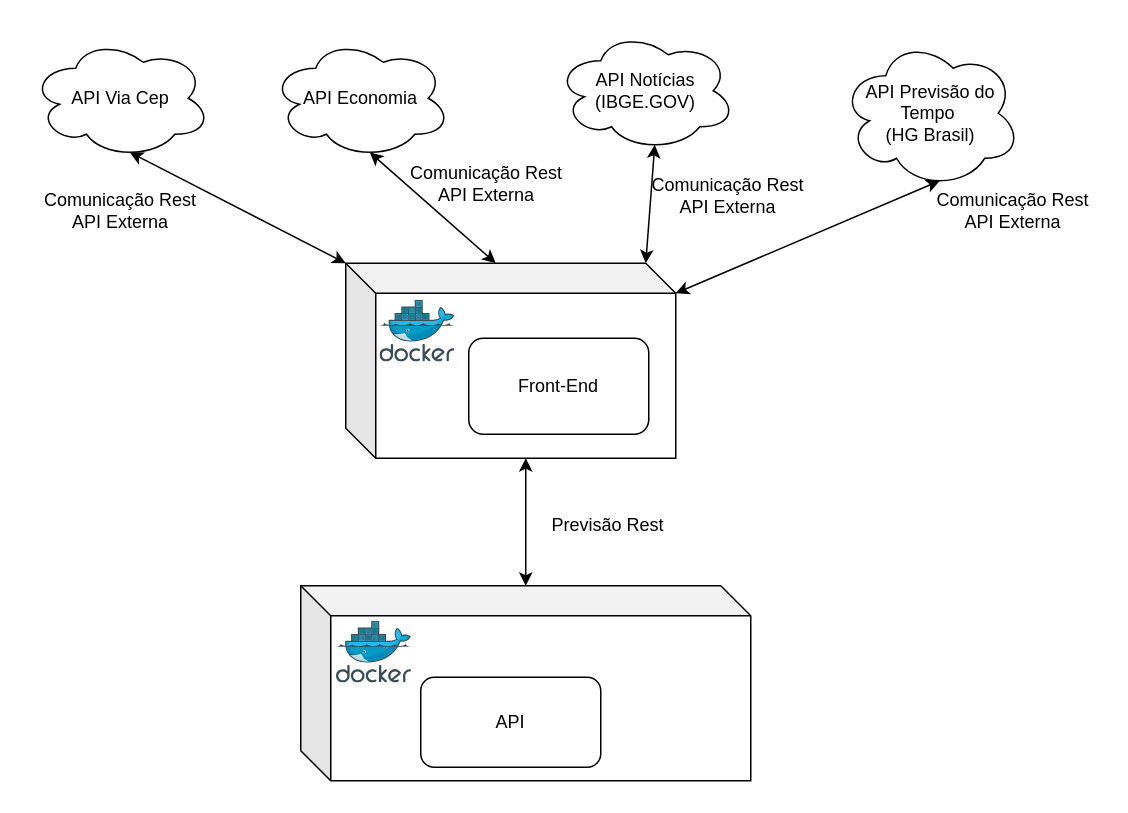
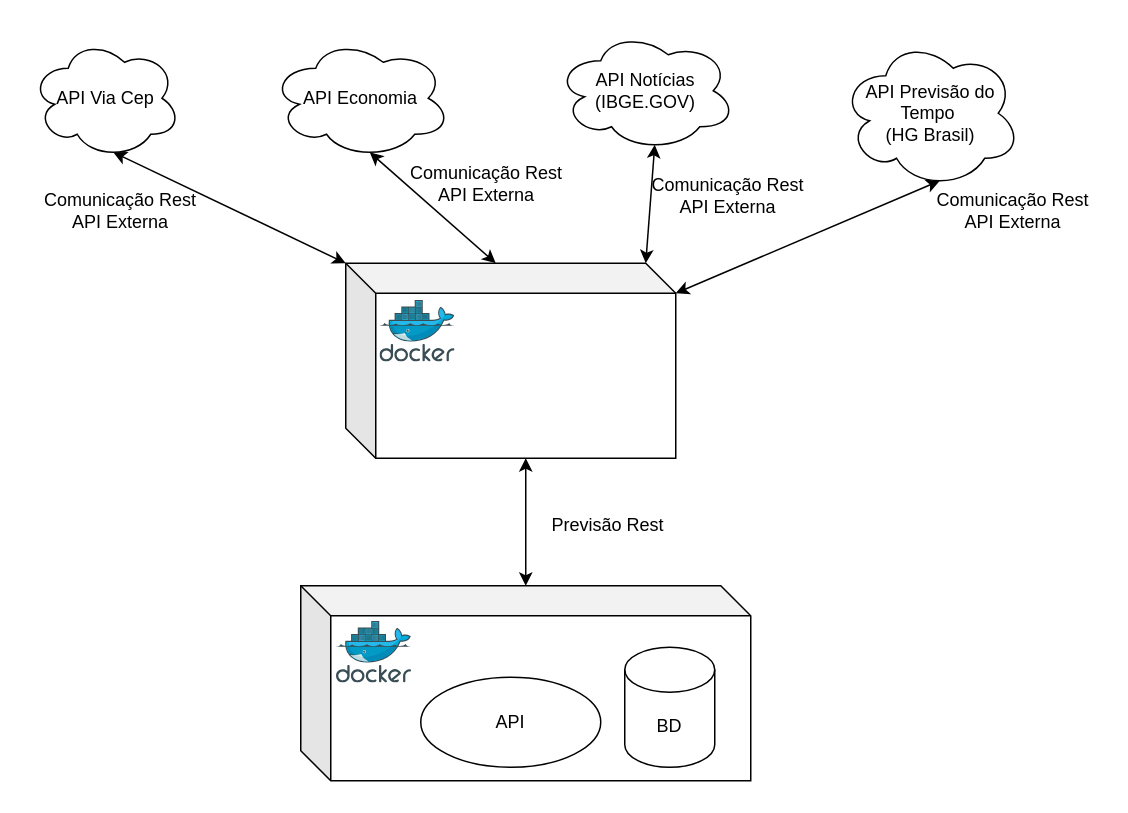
- <mxCell id="21" value="API Via Cep" style="ellipse;shape=cloud;whiteSpace=wrap;html=1;" vertex="1" parent="1"><mxGeometry x="20" y="25" width="120" height="80" as="geometry" /></mxCell>
+ <mxCell id="21" value="API Via Cep" style="ellipse;shape=cloud;whiteSpace=wrap;html=1;" vertex="1" parent="1"><mxGeometry x="20" y="25" width="100" height="80" as="geometry" /></mxCell>
- <mxCell id="14" value="Front-End" style="rounded=1;whiteSpace=wrap;html=1;" vertex="1" parent="12"><mxGeometry x="82" y="50" width="120" height="64" as="geometry" /></mxCell>
+ <mxCell id="10" value="BD" style="shape=cylinder3;whiteSpace=wrap;html=1;boundedLbl=1;backgroundOutline=1;size=15;" vertex="1" parent="7"><mxGeometry x="216" y="41" width="60" height="80" as="geometry" /></mxCell>
- <mxCell id="9" value="API" style="rounded=1;whiteSpace=wrap;html=1;" vertex="1" parent="7"><mxGeometry x="80" y="61" width="120" height="60" as="geometry" /></mxCell>
+ <mxCell id="9" value="API" style="ellipse;whiteSpace=wrap;html=1;" vertex="1" parent="7"><mxGeometry x="80" y="61" width="120" height="60" as="geometry" /></mxCell>
